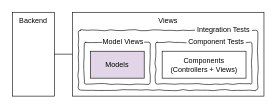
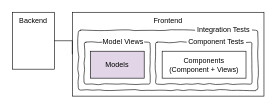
- <mxCell id="2" value="Views" style="rounded=0;whiteSpace=wrap;html=1;align=center;verticalAlign=top;" parent="1" vertex="1"><mxGeometry x="120" y="20" width="320" height="140" as="geometry" /></mxCell>
+ <mxCell id="2" value="Frontend" style="rounded=0;whiteSpace=wrap;html=1;align=center;verticalAlign=top;" parent="1" vertex="1"><mxGeometry x="120" y="20" width="320" height="140" as="geometry" /></mxCell>
- <mxCell id="10" value="Backend" style="rounded=0;whiteSpace=wrap;html=1;align=center;verticalAlign=top;" vertex="1" parent="1"><mxGeometry x="20" y="20" width="70" height="140" as="geometry" /></mxCell>
+ <mxCell id="10" value="Backend" style="rounded=0;whiteSpace=wrap;html=1;align=center;verticalAlign=top;" vertex="1" parent="1"><mxGeometry x="20" y="20" width="70" height="95" as="geometry" /></mxCell>
- <mxCell id="8" value="Components&lt;br&gt;(Controllers + Views)" style="rounded=0;whiteSpace=wrap;html=1;align=center;" parent="1" vertex="1"><mxGeometry x="270" y="85" width="140" height="45" as="geometry" /></mxCell>
+ <mxCell id="8" value="Components&lt;br&gt;(Component + Views)" style="rounded=0;whiteSpace=wrap;html=1;align=center;" parent="1" vertex="1"><mxGeometry x="270" y="85" width="140" height="45" as="geometry" /></mxCell>
